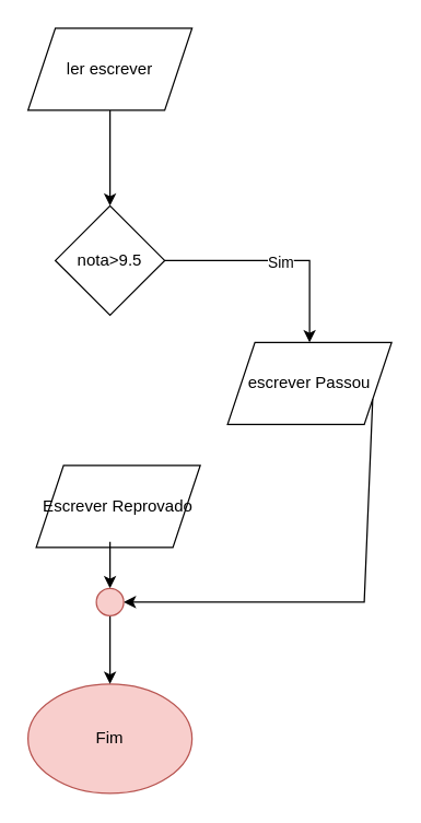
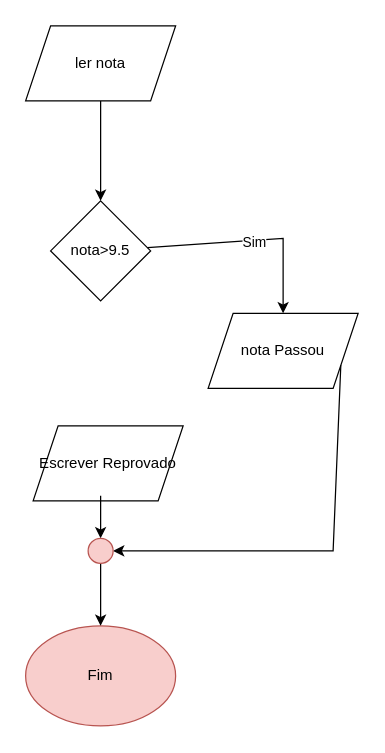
- <mxCell id="3" value="ler escrever" style="shape=parallelogram;perimeter=parallelogramPerimeter;whiteSpace=wrap;html=1;fixedSize=1;" vertex="1" parent="1"><mxGeometry x="20" y="20" width="120" height="60" as="geometry" /></mxCell>
+ <mxCell id="3" value="ler nota" style="shape=parallelogram;perimeter=parallelogramPerimeter;whiteSpace=wrap;html=1;fixedSize=1;" vertex="1" parent="1"><mxGeometry x="20" y="20" width="120" height="60" as="geometry" /></mxCell>
- <mxCell id="5" value="nota&amp;gt;9.5" style="rhombus;whiteSpace=wrap;html=1;" vertex="1" parent="1"><mxGeometry x="40" y="150" width="80" height="80" as="geometry" /></mxCell>
+ <mxCell id="5" value="nota&amp;gt;9.5" style="rhombus;whiteSpace=wrap;html=1;" vertex="1" parent="1"><mxGeometry x="40" y="160" width="80" height="80" as="geometry" /></mxCell>
- <mxCell id="8" value="escrever Passou" style="shape=parallelogram;perimeter=parallelogramPerimeter;whiteSpace=wrap;html=1;fixedSize=1;" vertex="1" parent="1"><mxGeometry x="166" y="250" width="120" height="60" as="geometry" /></mxCell>
+ <mxCell id="8" value="nota Passou" style="shape=parallelogram;perimeter=parallelogramPerimeter;whiteSpace=wrap;html=1;fixedSize=1;" vertex="1" parent="1"><mxGeometry x="166" y="250" width="120" height="60" as="geometry" /></mxCell>
